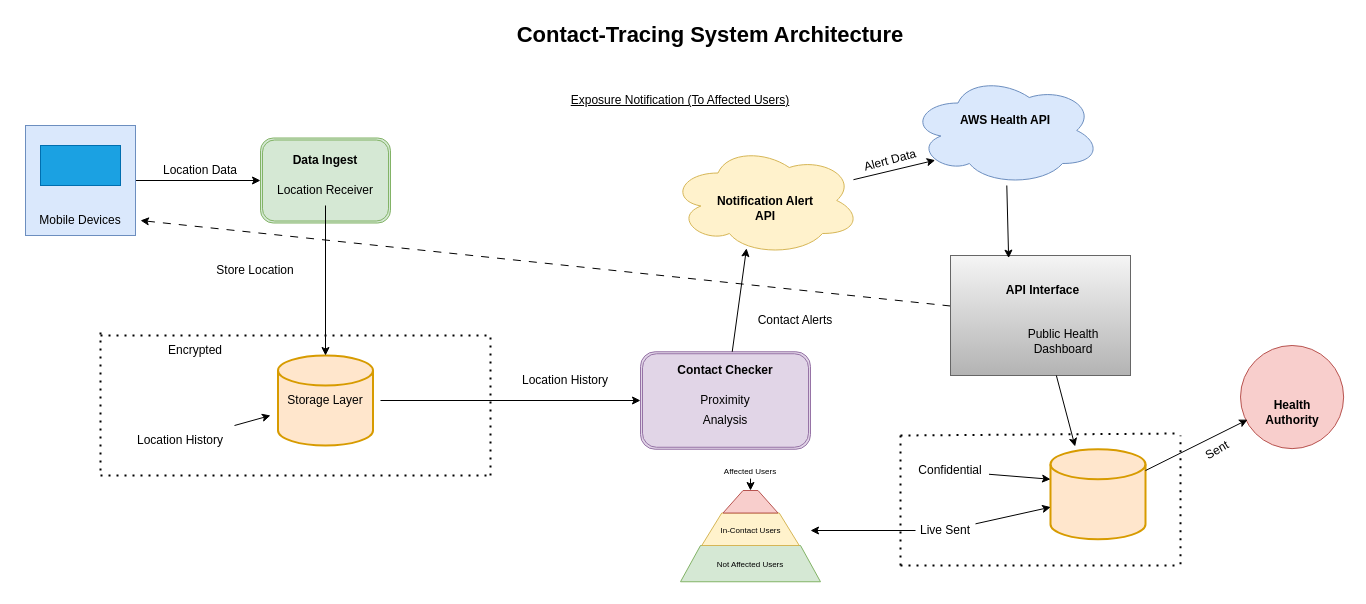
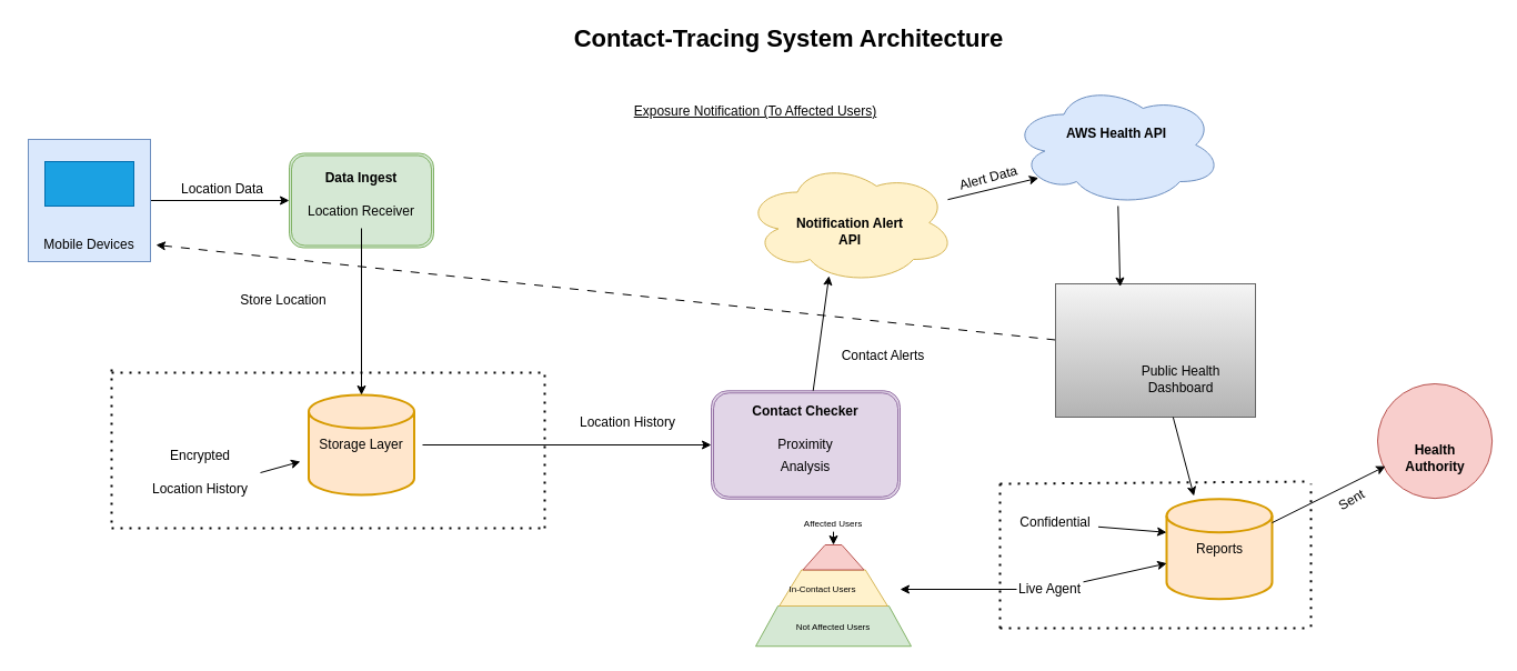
- <mxCell id="38" value="&lt;b&gt;API Interface&lt;/b&gt;" style="text;strokeColor=none;align=center;fillColor=none;html=1;verticalAlign=middle;whiteSpace=wrap;rounded=0;" vertex="1" parent="1"><mxGeometry x="975" y="275" width="135" height="30" as="geometry" /></mxCell>
- <mxCell id="16" value="Encrypted" style="text;strokeColor=none;align=center;fillColor=none;html=1;verticalAlign=middle;whiteSpace=wrap;rounded=0;" vertex="1" parent="1"><mxGeometry x="165" y="335" width="60" height="30" as="geometry" /></mxCell>
+ <mxCell id="16" value="Encrypted" style="text;strokeColor=none;align=center;fillColor=none;html=1;verticalAlign=middle;whiteSpace=wrap;rounded=0;" vertex="1" parent="1"><mxGeometry x="150" y="395" width="60" height="30" as="geometry" /></mxCell>
+ <mxCell id="42" value="Reports" style="text;strokeColor=none;align=center;fillColor=none;html=1;verticalAlign=middle;whiteSpace=wrap;rounded=0;" vertex="1" parent="1"><mxGeometry x="1067.5" y="478.75" width="60" height="30" as="geometry" /></mxCell>
- <mxCell id="64" value="&lt;font style=&quot;font-size: 8px;&quot;&gt;In-Contact Users&lt;/font&gt;" style="text;strokeColor=none;align=center;fillColor=none;html=1;verticalAlign=middle;whiteSpace=wrap;rounded=0;" vertex="1" parent="1"><mxGeometry x="718.75" y="520" width="62.5" height="17.5" as="geometry" /></mxCell>
+ <mxCell id="64" value="&lt;font style=&quot;font-size: 8px;&quot;&gt;In-Contact Users&lt;/font&gt;" style="text;strokeColor=none;align=center;fillColor=none;html=1;verticalAlign=middle;whiteSpace=wrap;rounded=0;" vertex="1" parent="1"><mxGeometry x="708.75" y="520" width="62.5" height="17.5" as="geometry" /></mxCell>
- <mxCell id="55" value="Live Sent" style="text;strokeColor=none;align=center;fillColor=none;html=1;verticalAlign=middle;whiteSpace=wrap;rounded=0;" vertex="1" parent="1"><mxGeometry x="915" y="515" width="60" height="30" as="geometry" /></mxCell>
+ <mxCell id="55" value="Live Agent" style="text;strokeColor=none;align=center;fillColor=none;html=1;verticalAlign=middle;whiteSpace=wrap;rounded=0;" vertex="1" parent="1"><mxGeometry x="915" y="515" width="60" height="30" as="geometry" /></mxCell>
